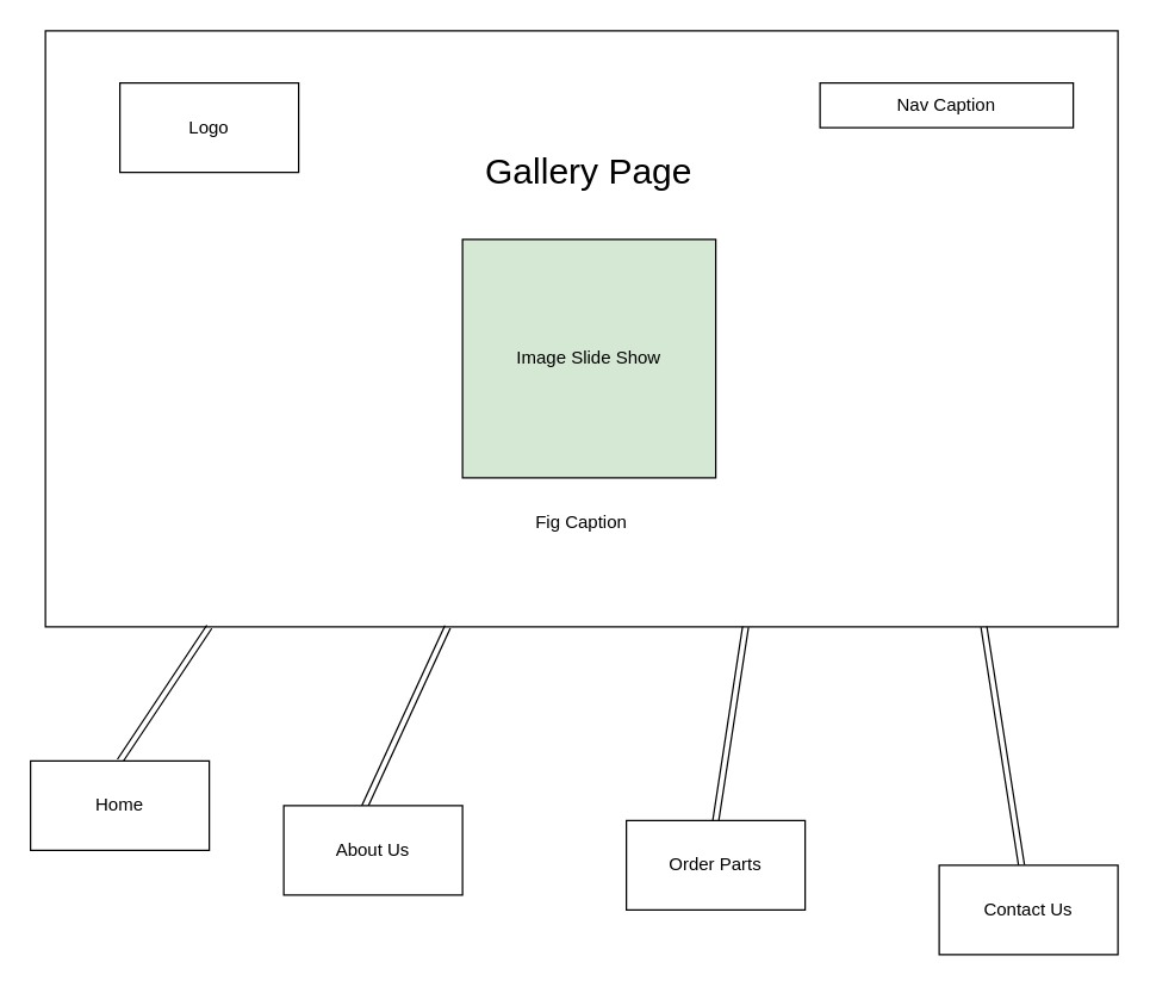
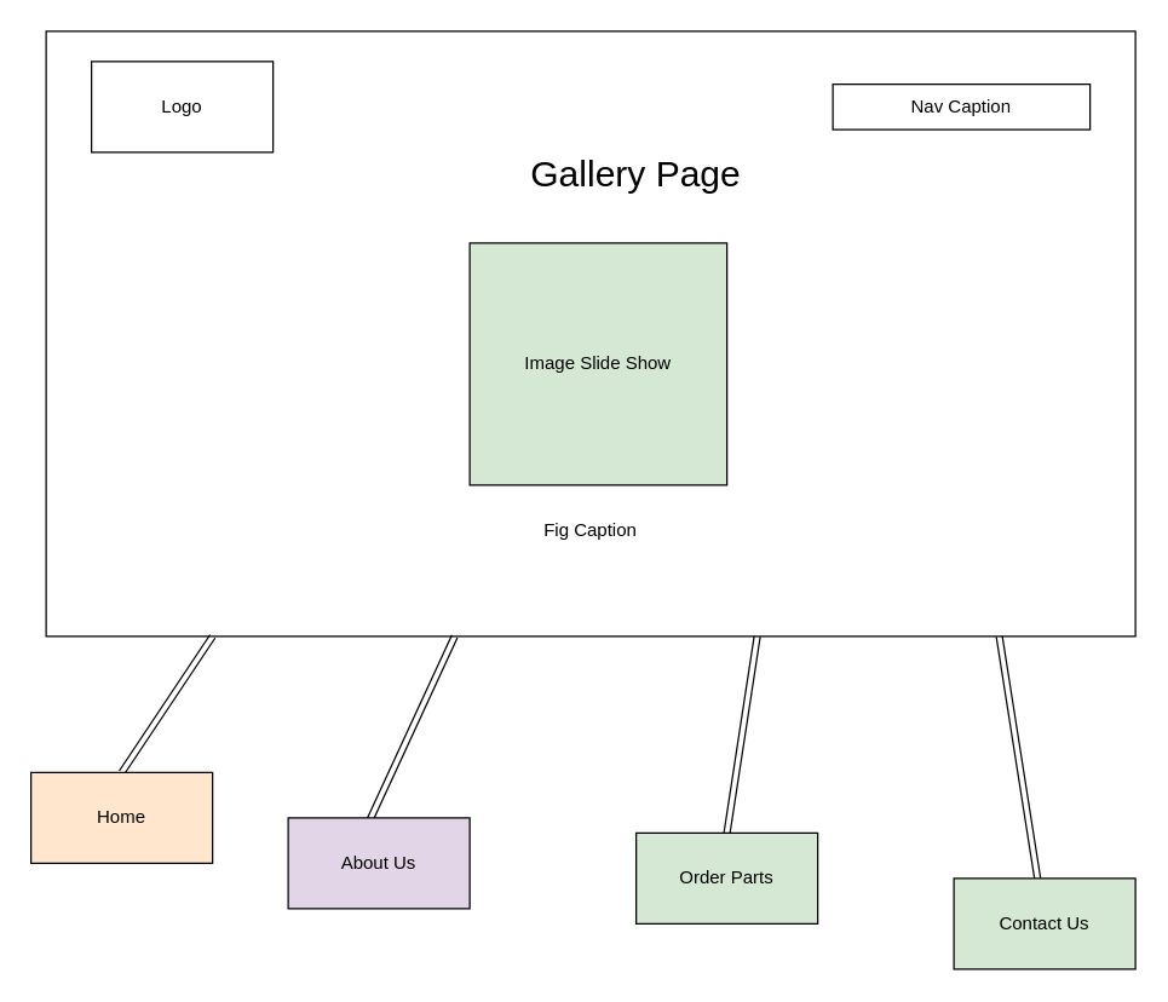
- <mxCell id="3" value="Logo" style="rounded=0;whiteSpace=wrap;html=1;" vertex="1" parent="1"><mxGeometry x="80" y="55" width="120" height="60" as="geometry" /></mxCell>
+ <mxCell id="3" value="Logo" style="rounded=0;whiteSpace=wrap;html=1;" vertex="1" parent="1"><mxGeometry x="60" y="40" width="120" height="60" as="geometry" /></mxCell>
- <mxCell id="14" value="&lt;font style=&quot;font-size: 24px&quot;&gt;Gallery Page&lt;/font&gt;" style="text;html=1;strokeColor=none;fillColor=none;align=center;verticalAlign=middle;whiteSpace=wrap;rounded=0;" vertex="1" parent="1"><mxGeometry x="300" y="100" width="190" height="30" as="geometry" /></mxCell>
+ <mxCell id="14" value="&lt;font style=&quot;font-size: 24px&quot;&gt;Gallery Page&lt;/font&gt;" style="text;html=1;strokeColor=none;fillColor=none;align=center;verticalAlign=middle;whiteSpace=wrap;rounded=0;" vertex="1" parent="1"><mxGeometry x="325" y="100" width="190" height="30" as="geometry" /></mxCell>
- <mxCell id="11" value="Home" style="rounded=0;whiteSpace=wrap;html=1;" vertex="1" parent="1"><mxGeometry x="20" y="510" width="120" height="60" as="geometry" /></mxCell>
+ <mxCell id="11" value="Home" style="rounded=0;whiteSpace=wrap;html=1;fillColor=#ffe6cc;" vertex="1" parent="1"><mxGeometry x="20" y="510" width="120" height="60" as="geometry" /></mxCell>
- <mxCell id="12" value="About Us" style="rounded=0;whiteSpace=wrap;html=1;" vertex="1" parent="1"><mxGeometry x="190" y="540" width="120" height="60" as="geometry" /></mxCell>
+ <mxCell id="12" value="About Us" style="rounded=0;whiteSpace=wrap;html=1;fillColor=#e1d5e7;" vertex="1" parent="1"><mxGeometry x="190" y="540" width="120" height="60" as="geometry" /></mxCell>
- <mxCell id="13" value="Order Parts" style="rounded=0;whiteSpace=wrap;html=1;" vertex="1" parent="1"><mxGeometry x="420" y="550" width="120" height="60" as="geometry" /></mxCell>
+ <mxCell id="13" value="Order Parts" style="rounded=0;whiteSpace=wrap;html=1;fillColor=#d5e8d4;" vertex="1" parent="1"><mxGeometry x="420" y="550" width="120" height="60" as="geometry" /></mxCell>
- <mxCell id="9" value="Contact Us" style="rounded=0;whiteSpace=wrap;html=1;" vertex="1" parent="1"><mxGeometry x="630" y="580" width="120" height="60" as="geometry" /></mxCell>
+ <mxCell id="9" value="Contact Us" style="rounded=0;whiteSpace=wrap;html=1;fillColor=#d5e8d4;" vertex="1" parent="1"><mxGeometry x="630" y="580" width="120" height="60" as="geometry" /></mxCell>
